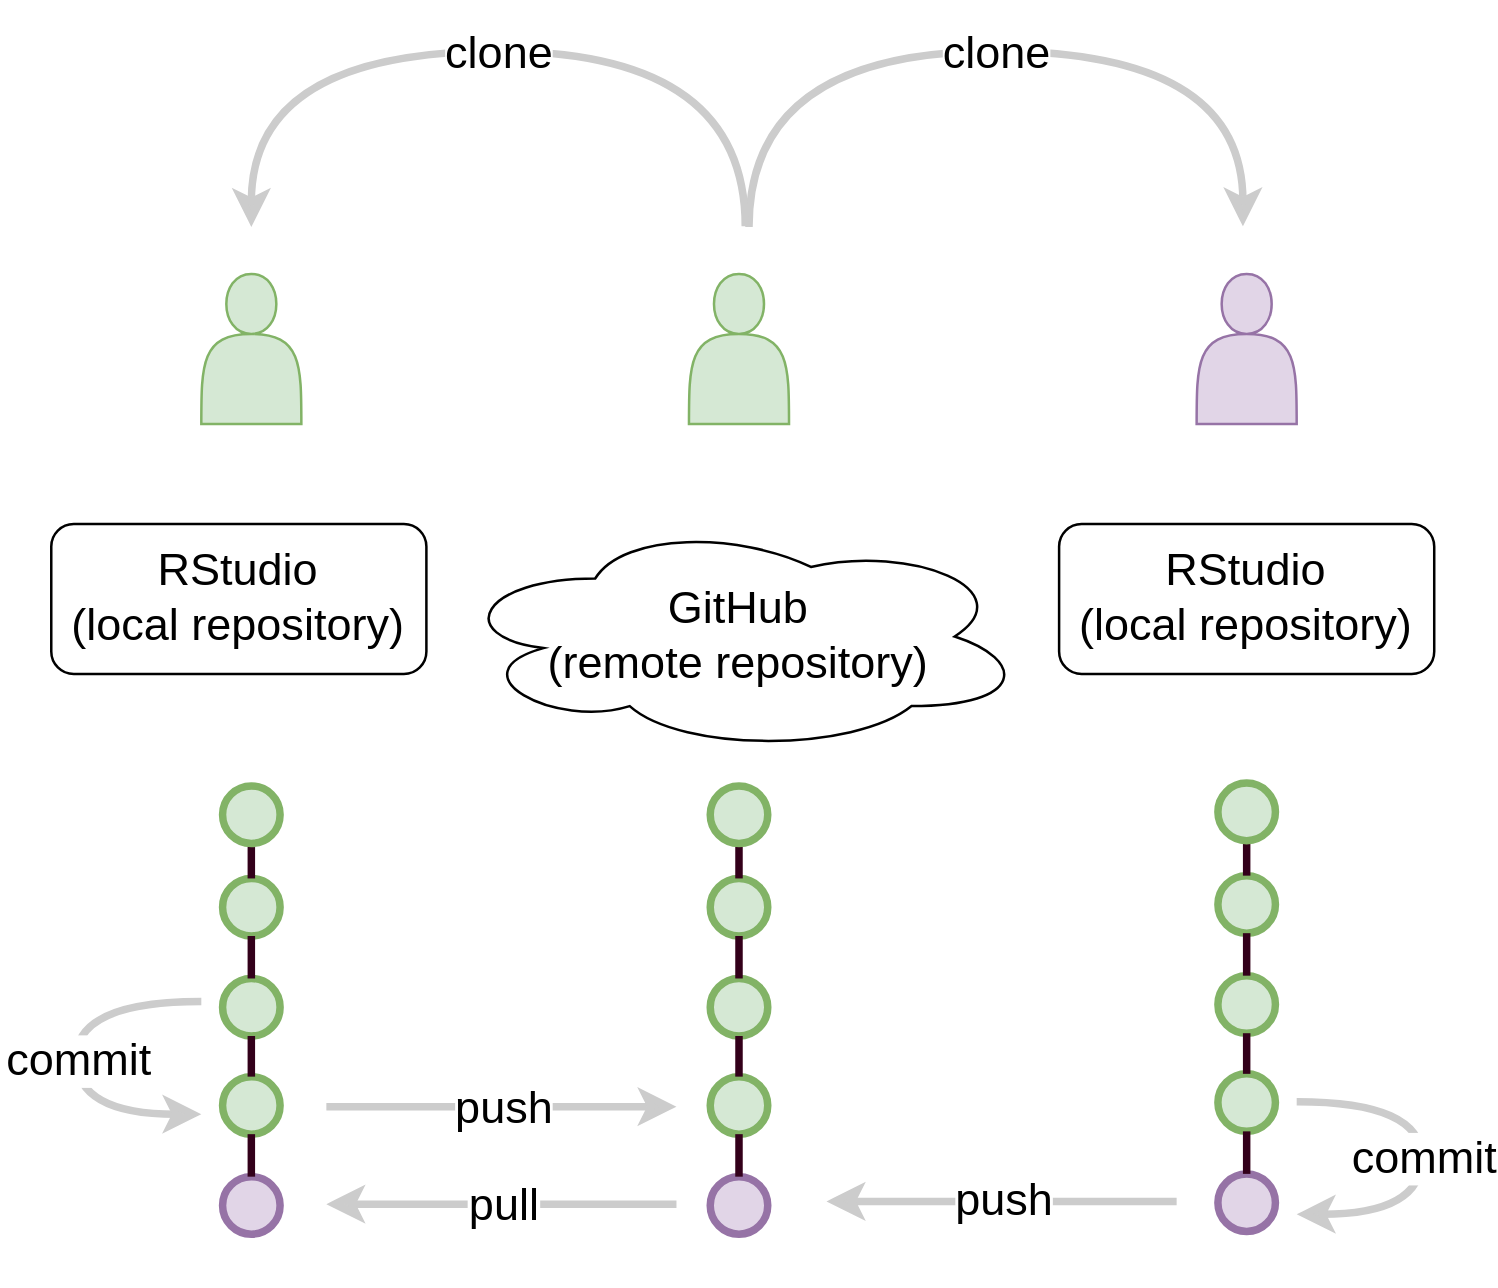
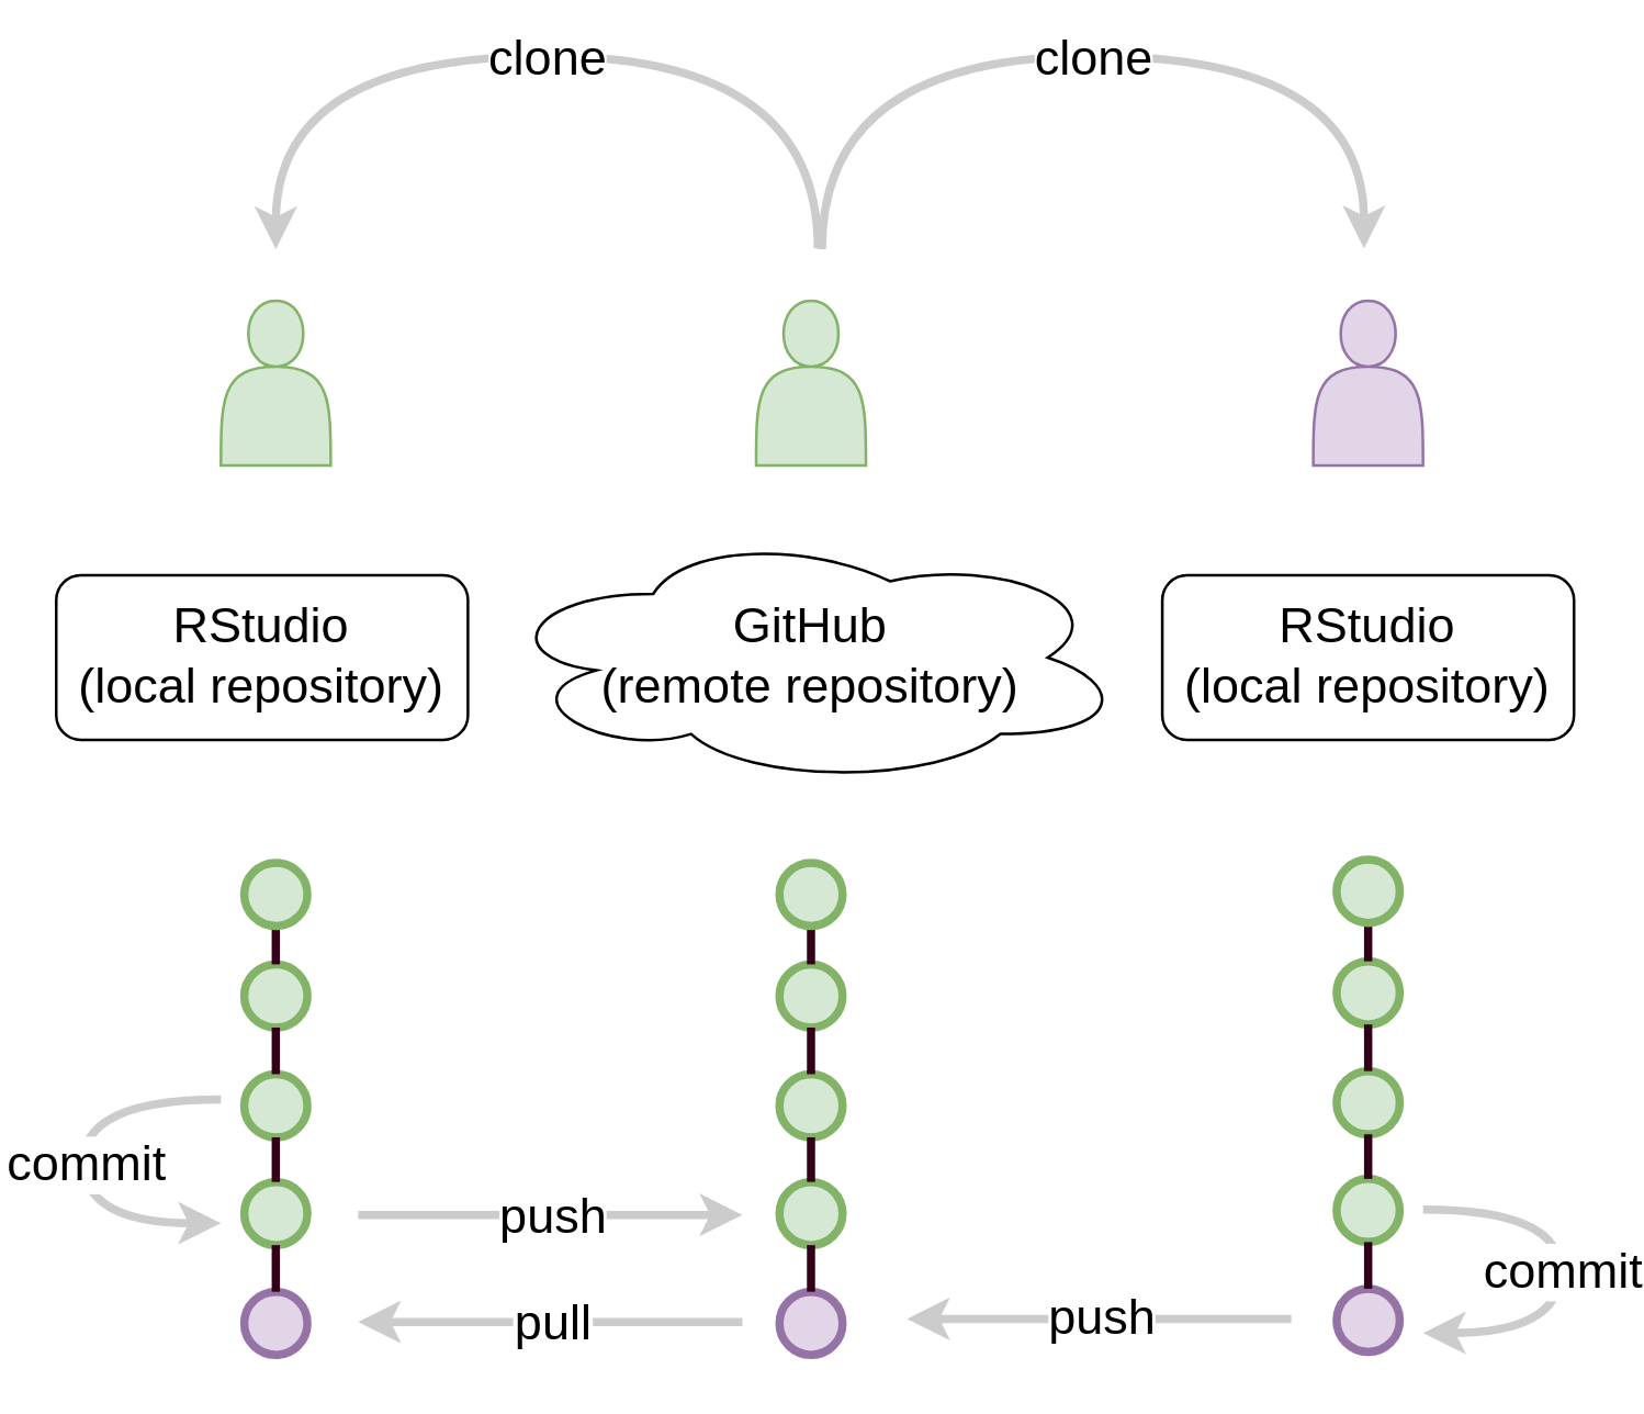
- <mxCell id="3" value="&lt;div style=&quot;font-size: 18px;&quot;&gt;GitHub&lt;/div&gt;&lt;div style=&quot;font-size: 18px;&quot;&gt;(remote repository)&lt;/div&gt;" style="ellipse;shape=cloud;whiteSpace=wrap;html=1;fontSize=18;" parent="1" vertex="1"><mxGeometry x="180" y="207.63" width="230" height="92.75" as="geometry" /></mxCell>
+ <mxCell id="3" value="&lt;div style=&quot;font-size: 18px;&quot;&gt;GitHub&lt;/div&gt;&lt;div style=&quot;font-size: 18px;&quot;&gt;(remote repository)&lt;/div&gt;" style="ellipse;shape=cloud;whiteSpace=wrap;html=1;fontSize=18;" parent="1" vertex="1"><mxGeometry x="180" y="192.63" width="230" height="92.75" as="geometry" /></mxCell>
